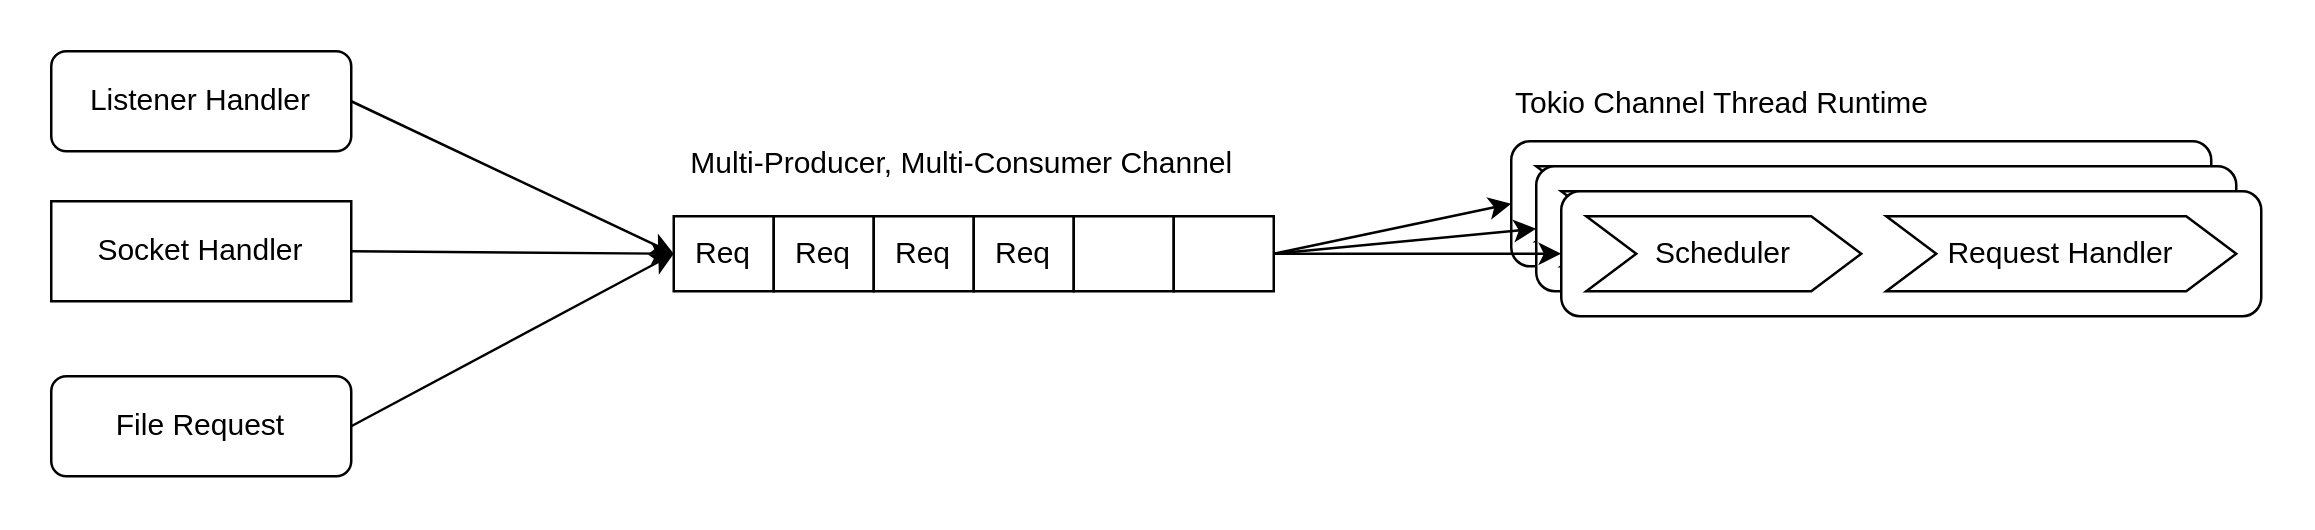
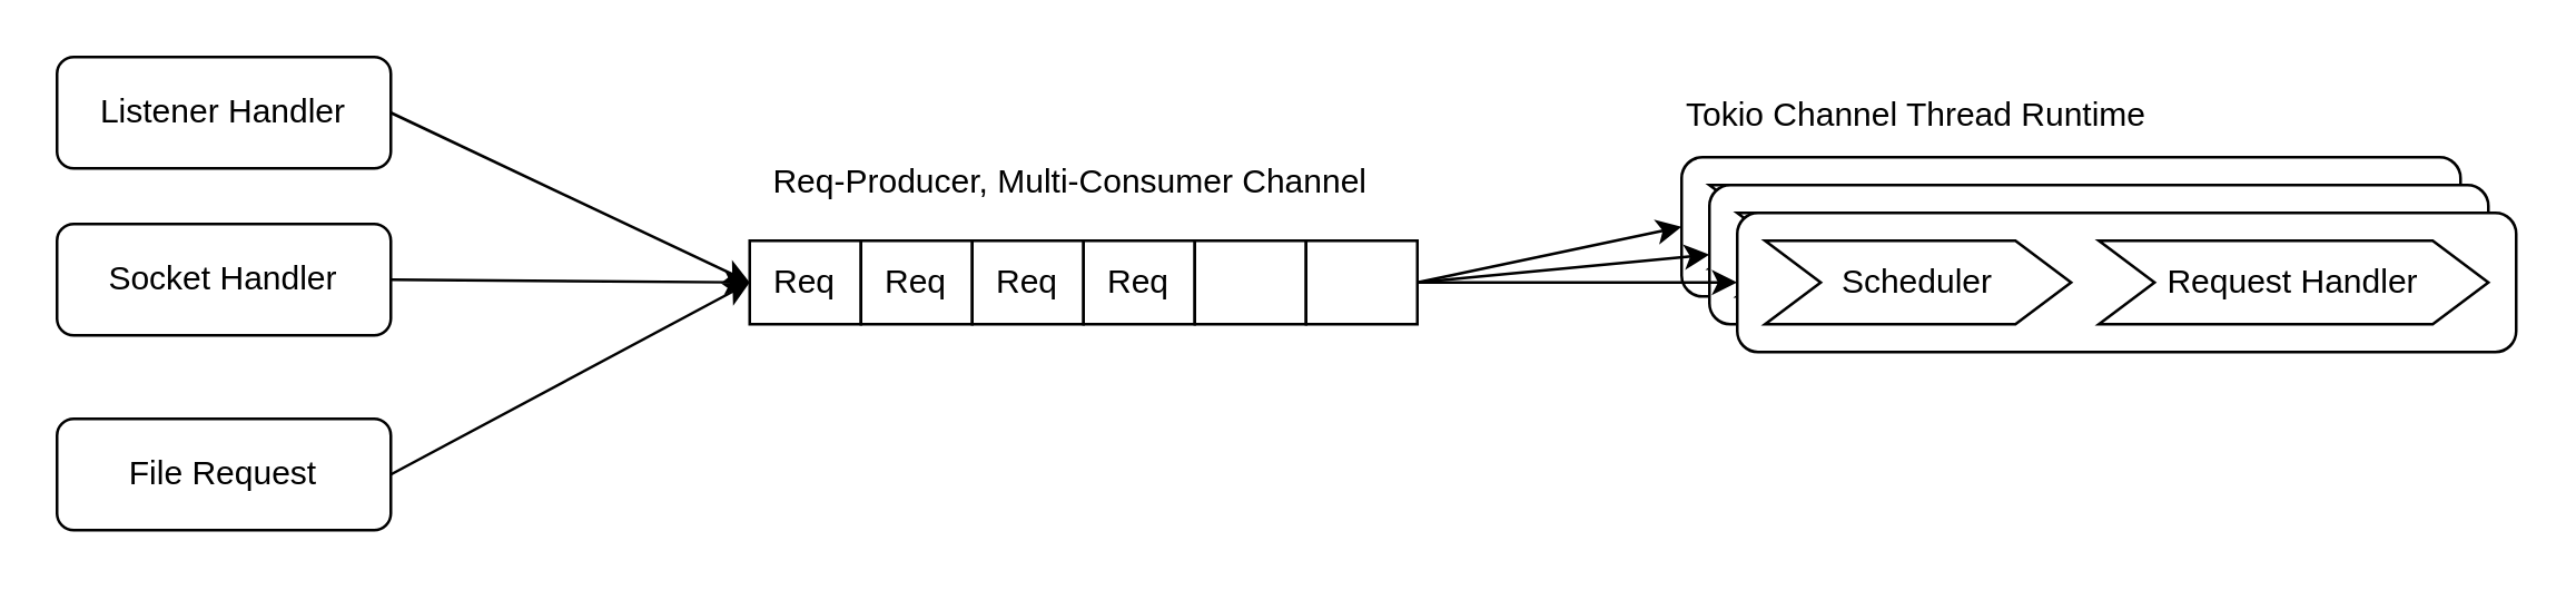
- <mxCell id="10" value="Multi-Producer, Multi-Consumer Channel" style="text;html=1;strokeColor=none;fillColor=none;align=center;verticalAlign=middle;whiteSpace=wrap;rounded=0;" vertex="1" parent="1"><mxGeometry x="269" y="50" width="231" height="30" as="geometry" /></mxCell>
+ <mxCell id="10" value="Req-Producer, Multi-Consumer Channel" style="text;html=1;strokeColor=none;fillColor=none;align=center;verticalAlign=middle;whiteSpace=wrap;rounded=0;" vertex="1" parent="1"><mxGeometry x="269" y="50" width="231" height="30" as="geometry" /></mxCell>
- <mxCell id="3" value="Socket Handler" style="whiteSpace=wrap;html=1;rounded=0;" vertex="1" parent="1"><mxGeometry x="20" y="80" width="120" height="40" as="geometry" /></mxCell>
+ <mxCell id="3" value="Socket Handler" style="rounded=1;whiteSpace=wrap;html=1;" vertex="1" parent="1"><mxGeometry x="20" y="80" width="120" height="40" as="geometry" /></mxCell>
